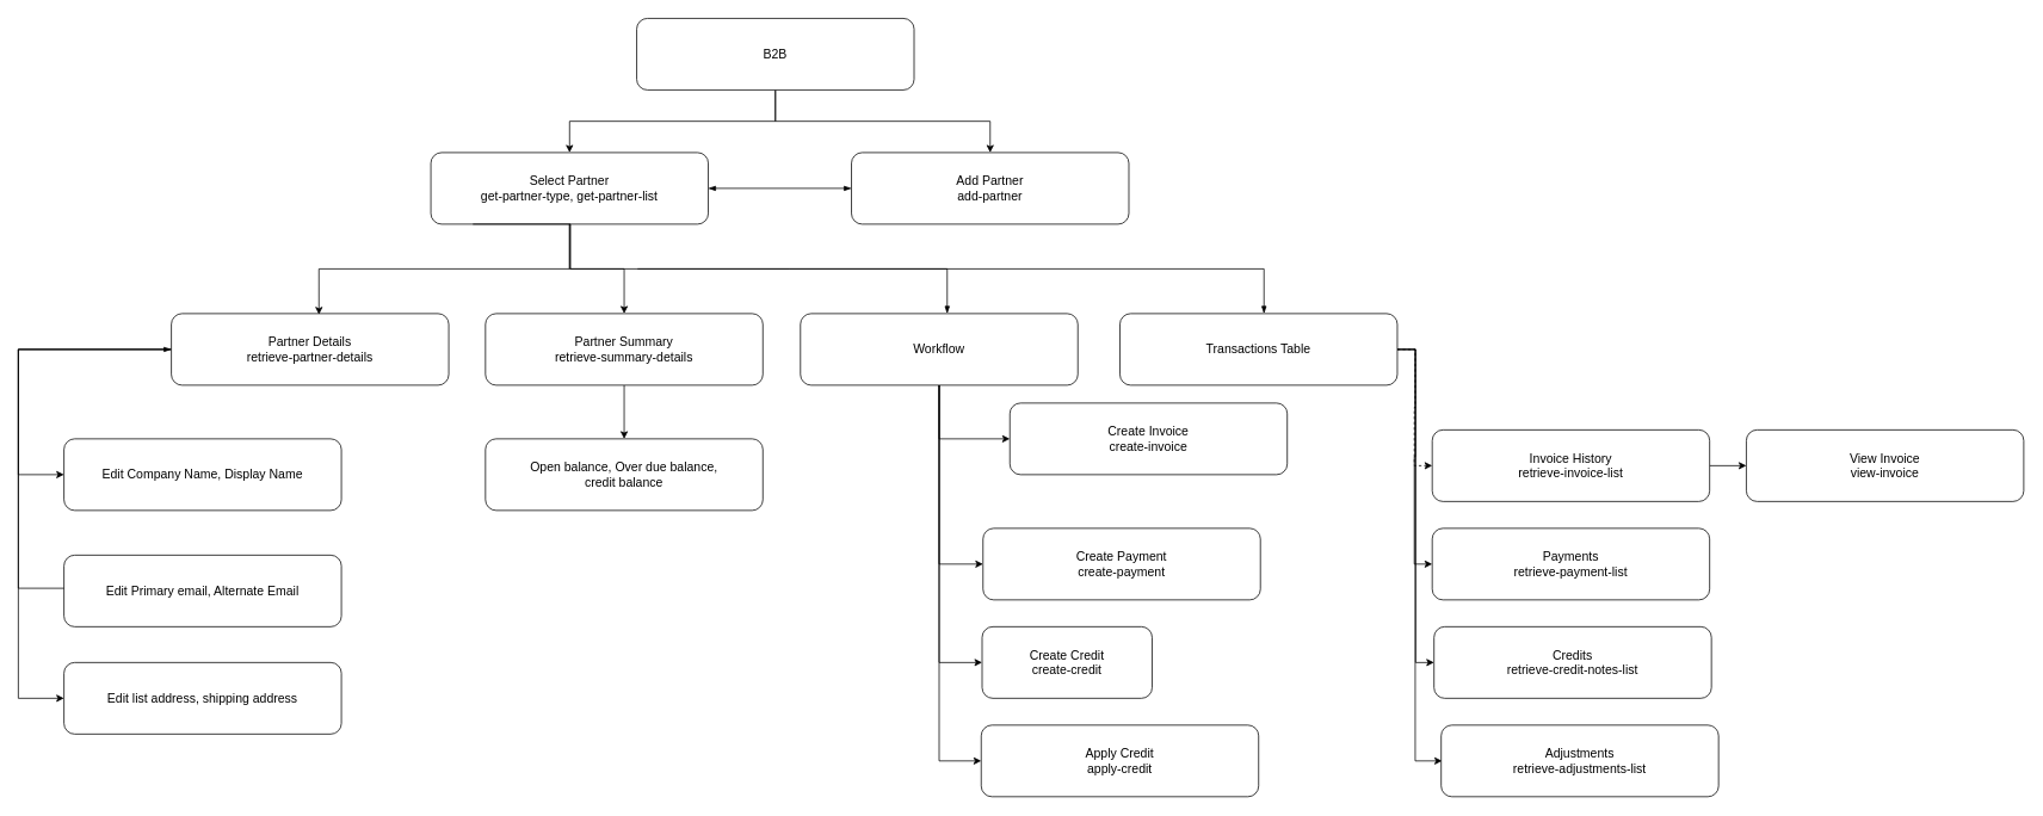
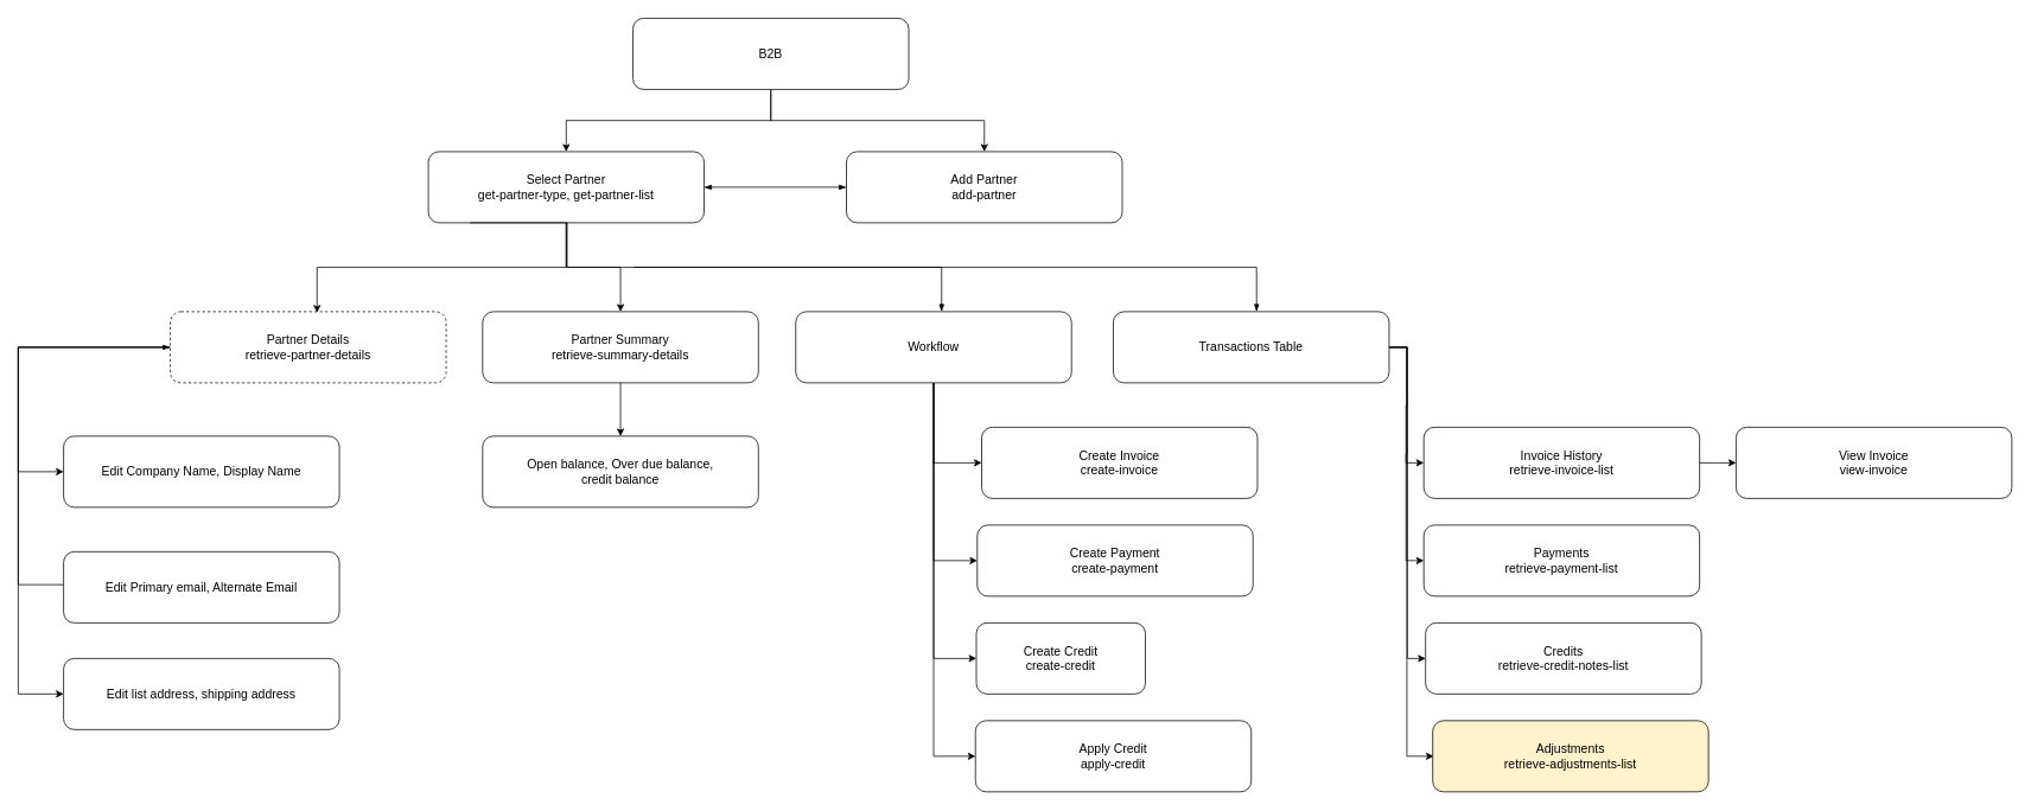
- <mxCell id="11" value="&lt;font style=&quot;font-size: 14px;&quot;&gt;Partner Details&lt;br&gt;retrieve-partner-details&lt;br&gt;&lt;/font&gt;" style="rounded=1;whiteSpace=wrap;html=1;" vertex="1" parent="1"><mxGeometry x="191" y="350" width="310" height="80" as="geometry" /></mxCell>
+ <mxCell id="11" value="&lt;font style=&quot;font-size: 14px;&quot;&gt;Partner Details&lt;br&gt;retrieve-partner-details&lt;br&gt;&lt;/font&gt;" style="rounded=1;whiteSpace=wrap;html=1;dashed=1;" vertex="1" parent="1"><mxGeometry x="191" y="350" width="310" height="80" as="geometry" /></mxCell>
- <mxCell id="32" value="&lt;span style=&quot;font-size: 14px;&quot;&gt;Create Invoice&lt;br&gt;create-invoice&lt;br&gt;&lt;/span&gt;" style="rounded=1;whiteSpace=wrap;html=1;" vertex="1" parent="1"><mxGeometry x="1128" y="450" width="310" height="80" as="geometry" /></mxCell>
+ <mxCell id="32" value="&lt;span style=&quot;font-size: 14px;&quot;&gt;Create Invoice&lt;br&gt;create-invoice&lt;br&gt;&lt;/span&gt;" style="rounded=1;whiteSpace=wrap;html=1;" vertex="1" parent="1"><mxGeometry x="1103" y="480" width="310" height="80" as="geometry" /></mxCell>
- <mxCell id="26" style="edgeStyle=orthogonalEdgeStyle;rounded=0;orthogonalLoop=1;jettySize=auto;html=1;entryX=0;entryY=0.5;entryDx=0;entryDy=0;dashed=1;" edge="1" parent="1" source="30" target="37"><mxGeometry relative="1" as="geometry" /></mxCell>
+ <mxCell id="26" style="edgeStyle=orthogonalEdgeStyle;rounded=0;orthogonalLoop=1;jettySize=auto;html=1;entryX=0;entryY=0.5;entryDx=0;entryDy=0;" edge="1" parent="1" source="30" target="37"><mxGeometry relative="1" as="geometry" /></mxCell>
- <mxCell id="40" value="&lt;span style=&quot;font-size: 14px;&quot;&gt;Adjustments&lt;br&gt;retrieve-adjustments-list&lt;br&gt;&lt;/span&gt;" style="rounded=1;whiteSpace=wrap;html=1;" vertex="1" parent="1"><mxGeometry x="1610" y="810" width="310" height="80" as="geometry" /></mxCell>
+ <mxCell id="40" value="&lt;span style=&quot;font-size: 14px;&quot;&gt;Adjustments&lt;br&gt;retrieve-adjustments-list&lt;br&gt;&lt;/span&gt;" style="rounded=1;whiteSpace=wrap;html=1;fillColor=#fff2cc;" vertex="1" parent="1"><mxGeometry x="1610" y="810" width="310" height="80" as="geometry" /></mxCell>
